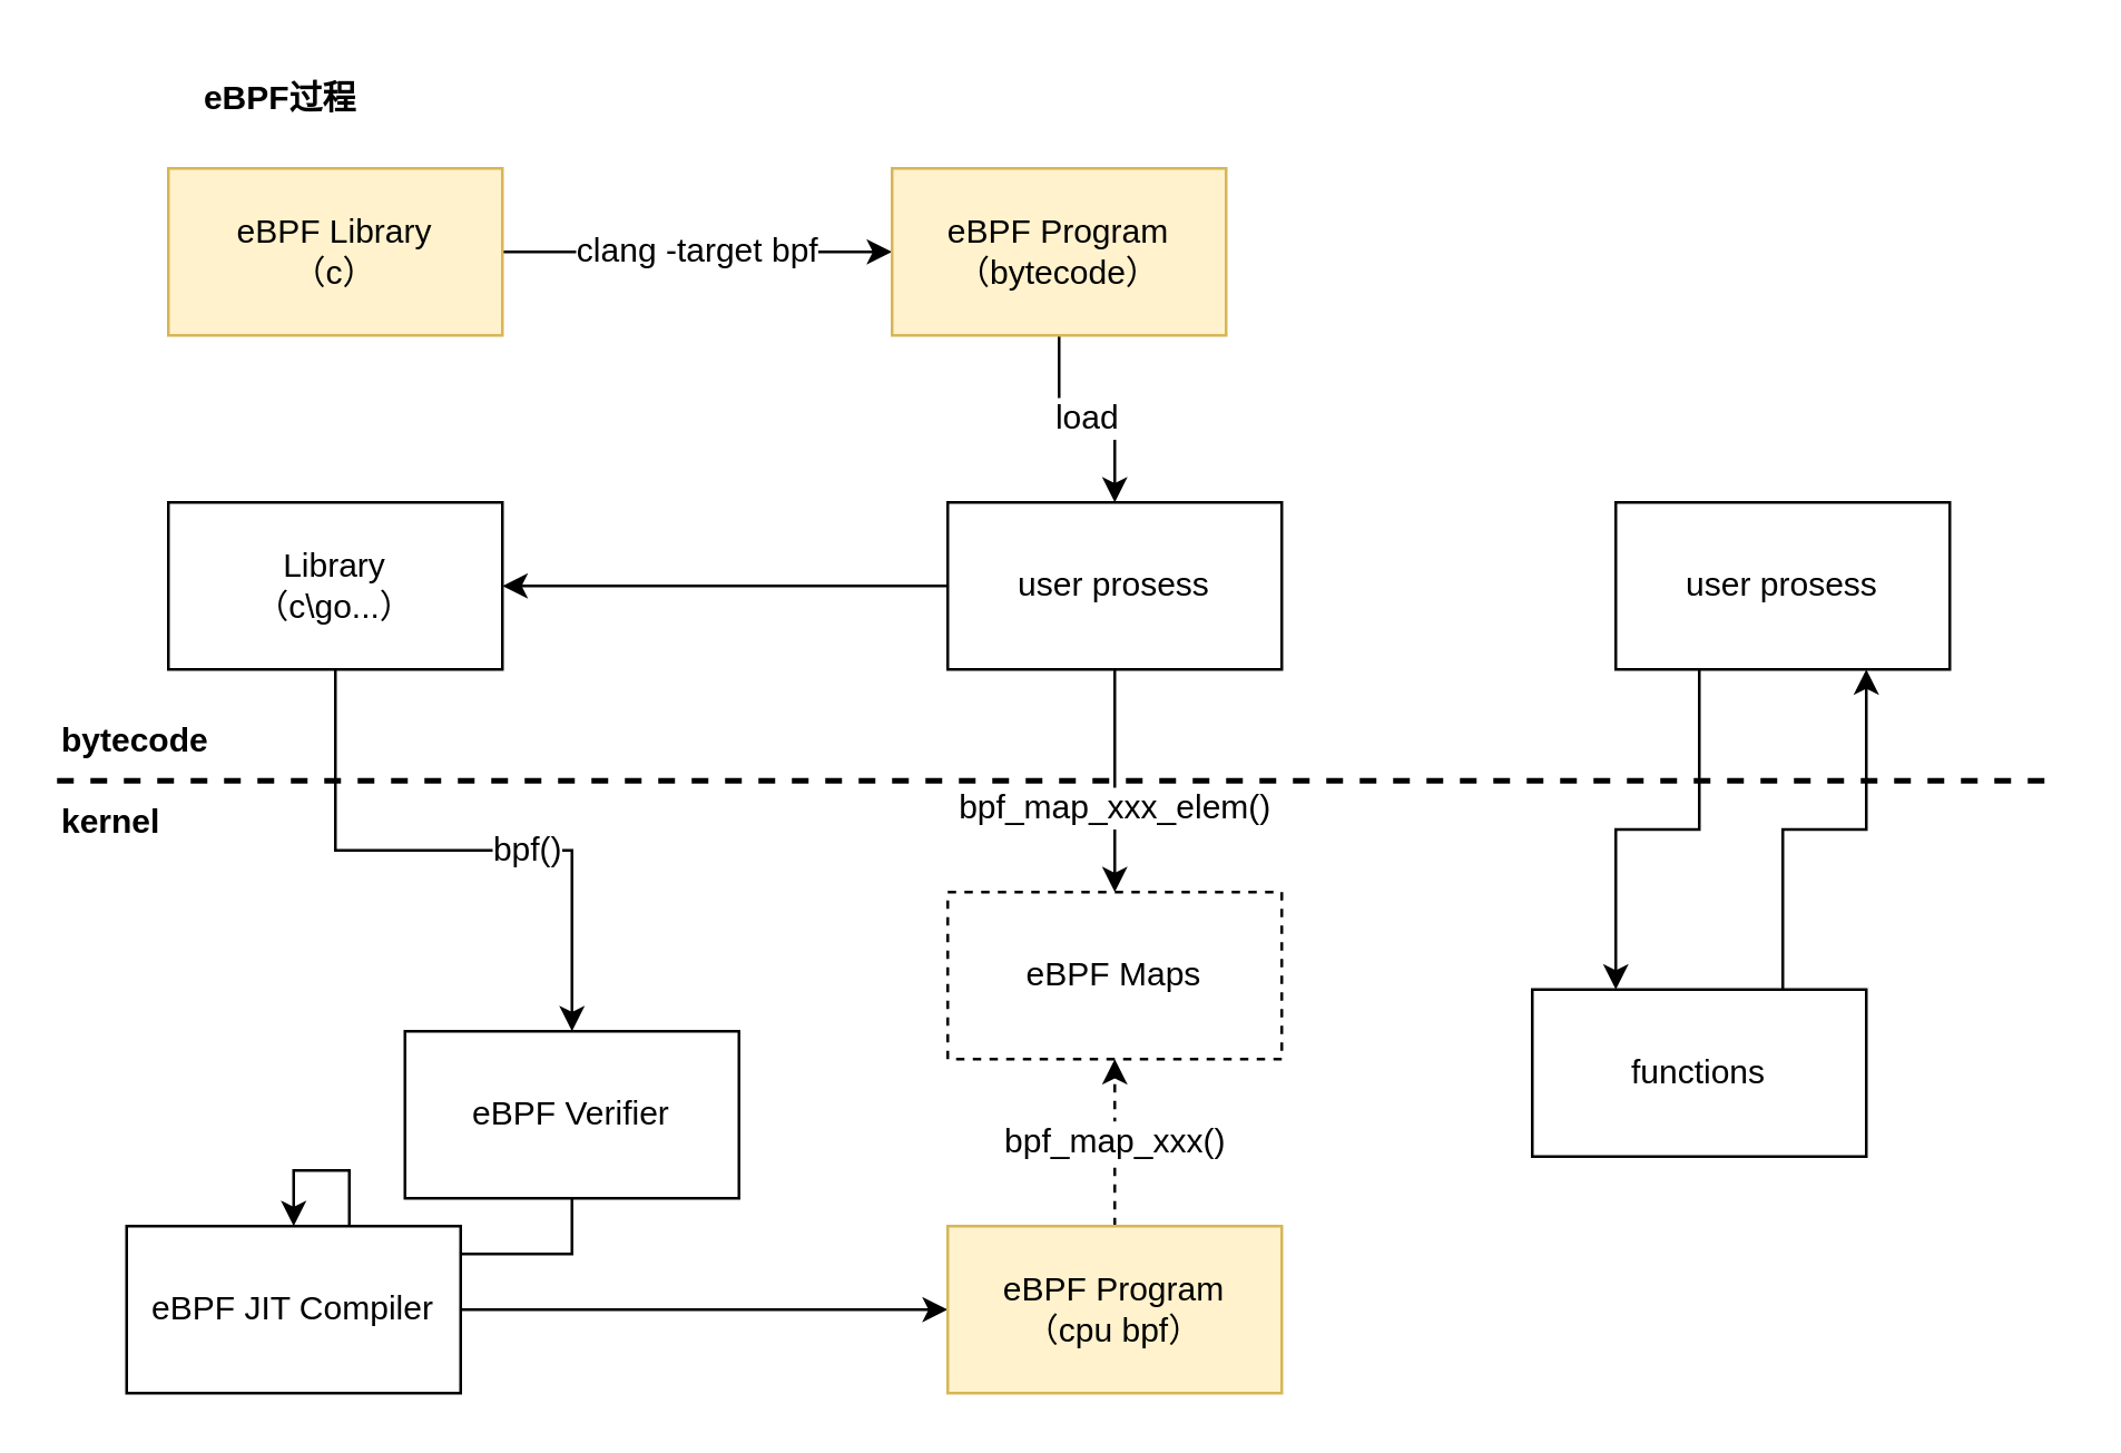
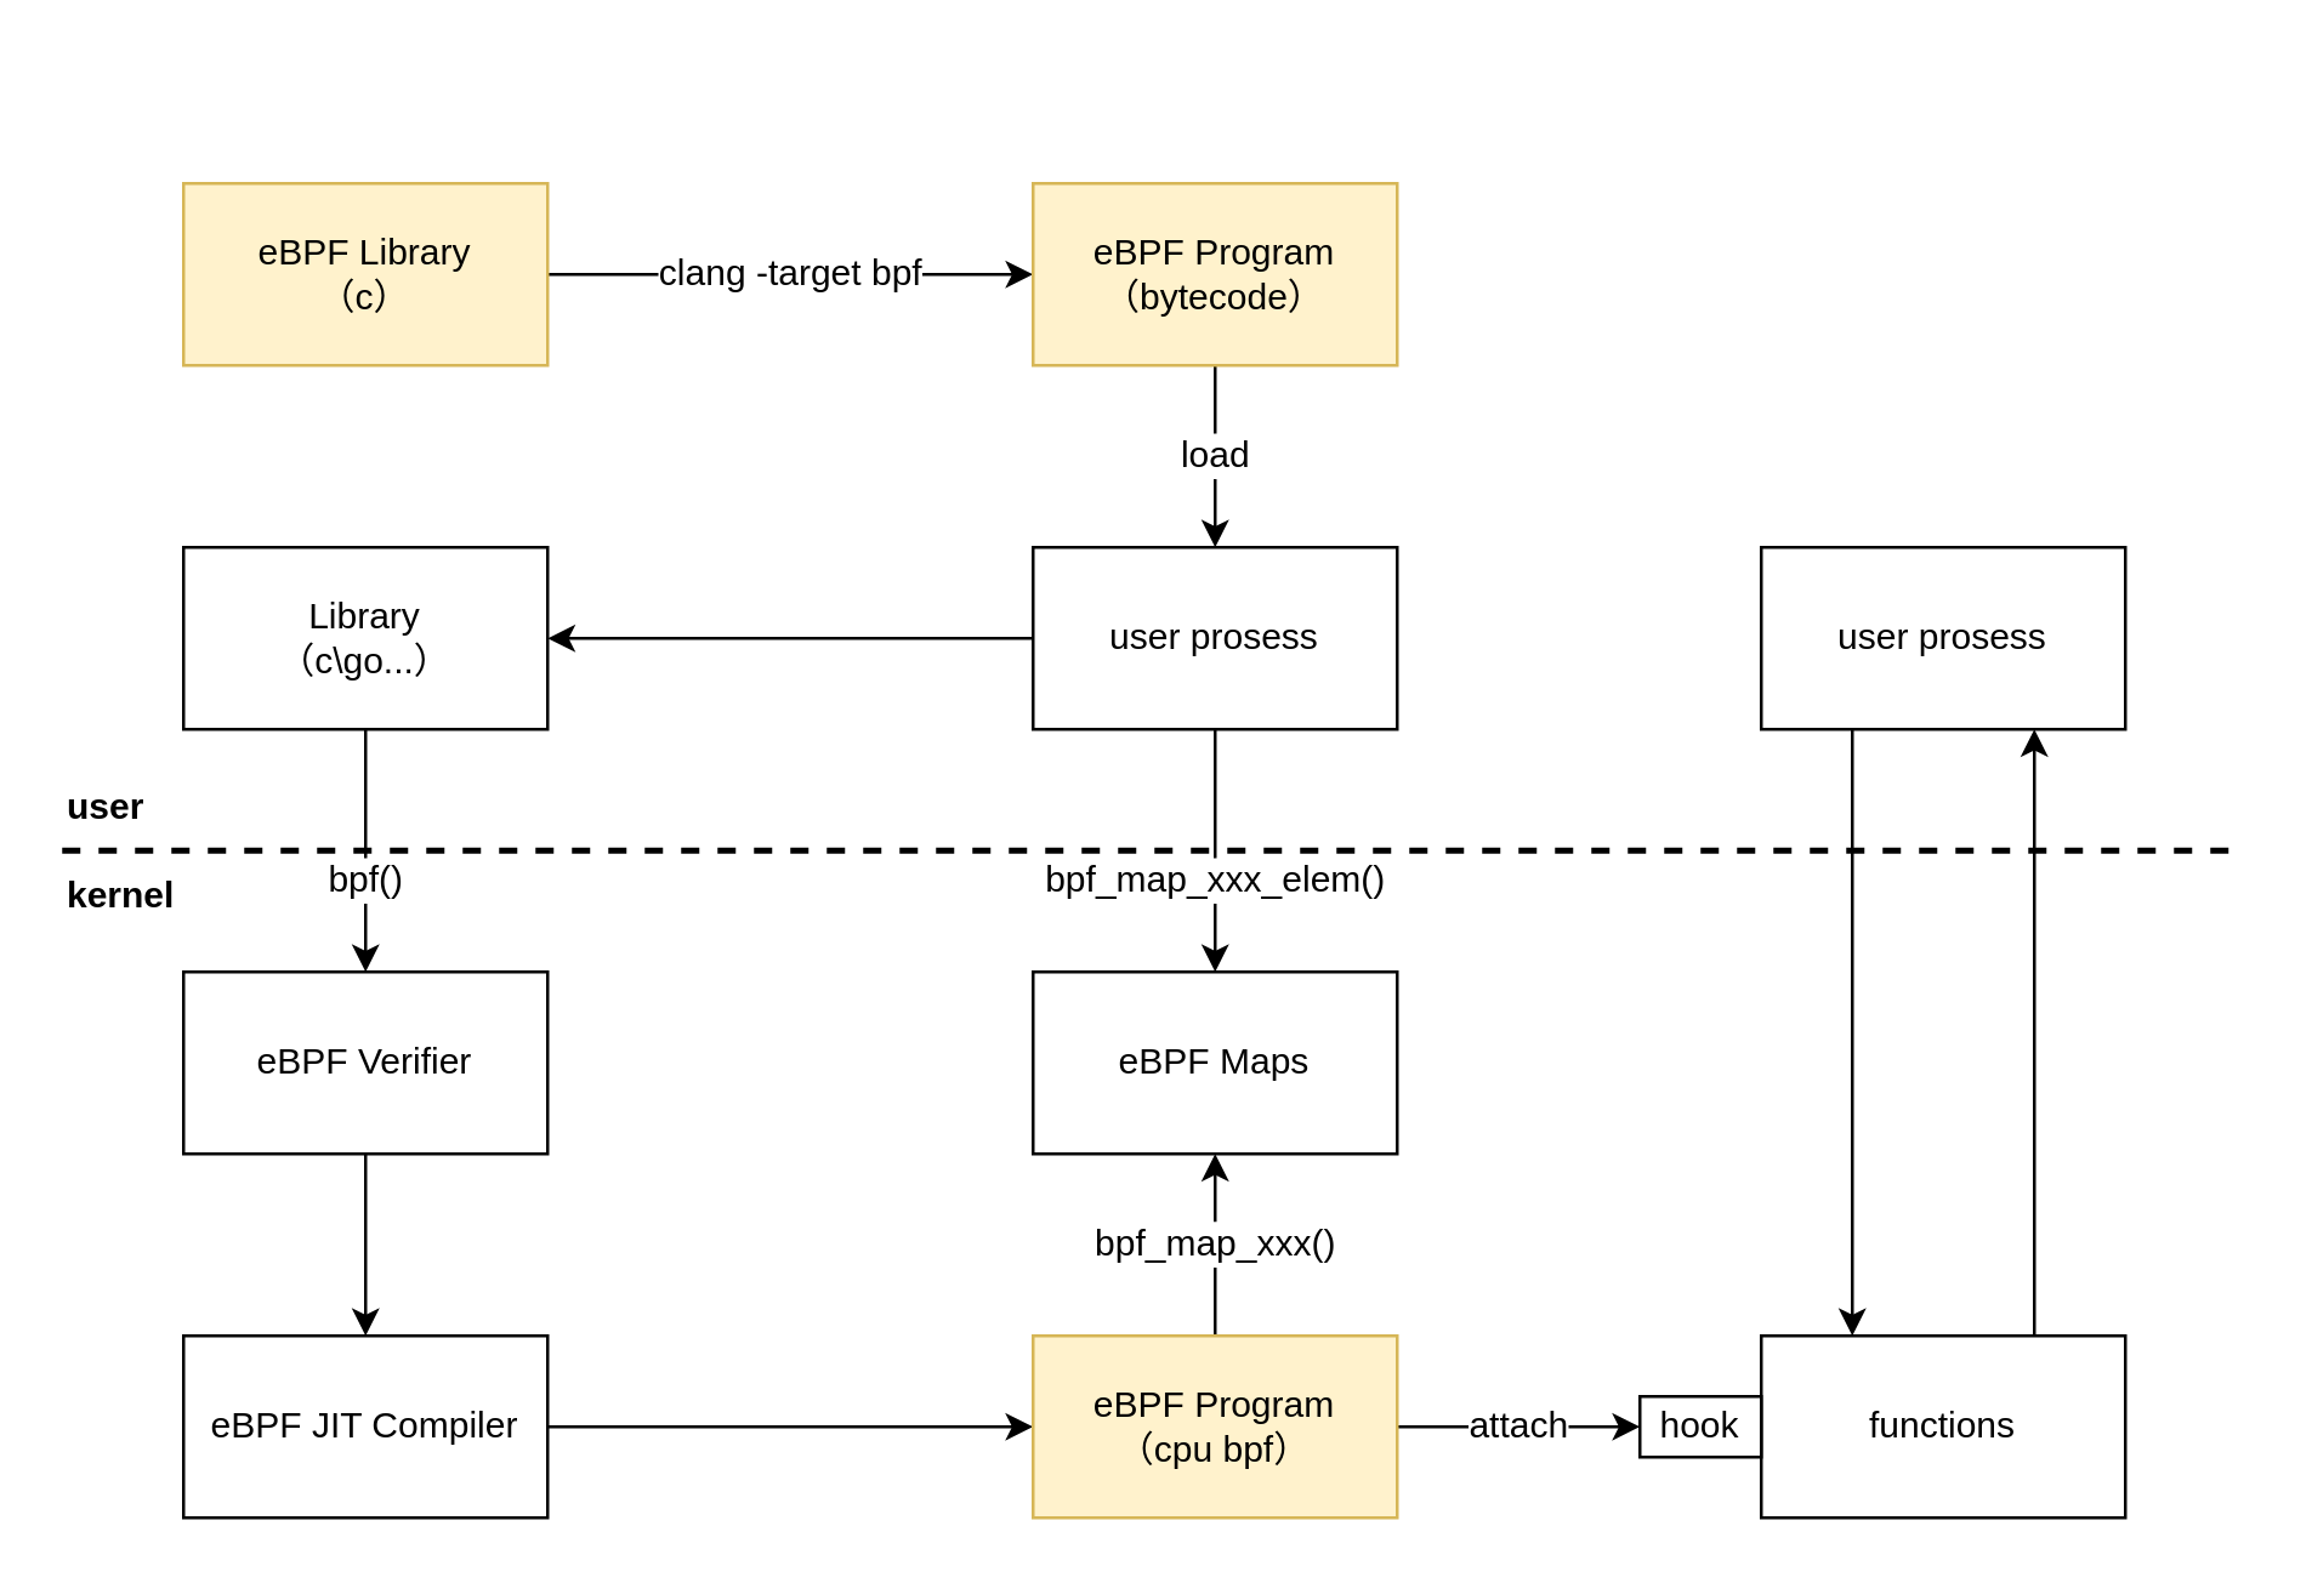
- <mxCell id="26" value="&lt;b&gt;eBPF过程&lt;/b&gt;" style="text;html=1;align=center;verticalAlign=middle;resizable=0;points=[];autosize=1;strokeColor=none;fillColor=none;fontSize=12;" vertex="1" parent="1"><mxGeometry x="60" y="20" width="80" height="30" as="geometry" /></mxCell>
- <mxCell id="6" value="eBPF Program&lt;br&gt;（bytecode）" style="whiteSpace=wrap;html=1;rounded=0;fillColor=#fff2cc;strokeColor=#d6b656;" vertex="1" parent="1"><mxGeometry x="320" y="60" width="120" height="60" as="geometry" /></mxCell>
+ <mxCell id="6" value="eBPF Program&lt;br&gt;（bytecode）" style="whiteSpace=wrap;html=1;rounded=0;fillColor=#fff2cc;strokeColor=#d6b656;" vertex="1" parent="1"><mxGeometry x="340" y="60" width="120" height="60" as="geometry" /></mxCell>
- <mxCell id="10" value="&lt;b&gt;&lt;span style=&quot;&quot;&gt;bytecode&lt;/span&gt;&lt;br style=&quot;&quot;&gt;&lt;br style=&quot;&quot;&gt;&lt;span style=&quot;&quot;&gt;kernel&lt;/span&gt;&lt;/b&gt;" style="text;html=1;align=left;verticalAlign=middle;resizable=0;points=[];autosize=1;strokeColor=none;fillColor=none;fontSize=12;" vertex="1" parent="1"><mxGeometry x="20" y="250" width="60" height="60" as="geometry" /></mxCell>
+ <mxCell id="10" value="&lt;b&gt;&lt;span style=&quot;&quot;&gt;user&lt;/span&gt;&lt;br style=&quot;&quot;&gt;&lt;br style=&quot;&quot;&gt;&lt;span style=&quot;&quot;&gt;kernel&lt;/span&gt;&lt;/b&gt;" style="text;html=1;align=left;verticalAlign=middle;resizable=0;points=[];autosize=1;strokeColor=none;fillColor=none;fontSize=12;" vertex="1" parent="1"><mxGeometry x="20" y="250" width="60" height="60" as="geometry" /></mxCell>
- <mxCell id="19" value="eBPF Maps" style="rounded=0;whiteSpace=wrap;html=1;labelBackgroundColor=none;fontSize=12;dashed=1;" vertex="1" parent="1"><mxGeometry x="340" y="320" width="120" height="60" as="geometry" /></mxCell>
+ <mxCell id="19" value="eBPF Maps" style="rounded=0;whiteSpace=wrap;html=1;labelBackgroundColor=none;fontSize=12;" vertex="1" parent="1"><mxGeometry x="340" y="320" width="120" height="60" as="geometry" /></mxCell>
- <mxCell id="24" value="functions" style="rounded=0;whiteSpace=wrap;html=1;labelBackgroundColor=none;fontSize=12;" vertex="1" parent="1"><mxGeometry x="550" y="355" width="120" height="60" as="geometry" /></mxCell>
+ <mxCell id="24" value="functions" style="rounded=0;whiteSpace=wrap;html=1;labelBackgroundColor=none;fontSize=12;" vertex="1" parent="1"><mxGeometry x="580" y="440" width="120" height="60" as="geometry" /></mxCell>
- <mxCell id="14" value="eBPF Verifier" style="rounded=0;whiteSpace=wrap;html=1;labelBackgroundColor=none;fontSize=12;" vertex="1" parent="1"><mxGeometry x="145" y="370" width="120" height="60" as="geometry" /></mxCell>
+ <mxCell id="14" value="eBPF Verifier" style="rounded=0;whiteSpace=wrap;html=1;labelBackgroundColor=none;fontSize=12;" vertex="1" parent="1"><mxGeometry x="60" y="320" width="120" height="60" as="geometry" /></mxCell>
- <mxCell id="20" value="&lt;span style=&quot;color: rgb(0, 0, 0); font-family: Helvetica; font-size: 12px; font-style: normal; font-variant-ligatures: normal; font-variant-caps: normal; font-weight: 400; letter-spacing: normal; orphans: 2; text-align: center; text-indent: 0px; text-transform: none; widows: 2; word-spacing: 0px; -webkit-text-stroke-width: 0px; background-color: rgb(255, 255, 255); text-decoration-thickness: initial; text-decoration-style: initial; text-decoration-color: initial; float: none; display: inline !important;&quot;&gt;bpf_map_xxx()&lt;/span&gt;" style="edgeStyle=orthogonalEdgeStyle;rounded=0;orthogonalLoop=1;jettySize=auto;html=1;labelBackgroundColor=default;strokeWidth=1;fontSize=12;endArrow=classic;endFill=1;dashed=1;" edge="1" parent="1" source="22" target="19"><mxGeometry relative="1" as="geometry" /></mxCell>
+ <mxCell id="20" value="&lt;span style=&quot;color: rgb(0, 0, 0); font-family: Helvetica; font-size: 12px; font-style: normal; font-variant-ligatures: normal; font-variant-caps: normal; font-weight: 400; letter-spacing: normal; orphans: 2; text-align: center; text-indent: 0px; text-transform: none; widows: 2; word-spacing: 0px; -webkit-text-stroke-width: 0px; background-color: rgb(255, 255, 255); text-decoration-thickness: initial; text-decoration-style: initial; text-decoration-color: initial; float: none; display: inline !important;&quot;&gt;bpf_map_xxx()&lt;/span&gt;" style="edgeStyle=orthogonalEdgeStyle;rounded=0;orthogonalLoop=1;jettySize=auto;html=1;labelBackgroundColor=default;strokeWidth=1;fontSize=12;endArrow=classic;endFill=1;" edge="1" parent="1" source="22" target="19"><mxGeometry relative="1" as="geometry" /></mxCell>
- <mxCell id="16" value="eBPF JIT Compiler" style="rounded=0;whiteSpace=wrap;html=1;labelBackgroundColor=none;fontSize=12;" vertex="1" parent="1"><mxGeometry x="45" y="440" width="120" height="60" as="geometry" /></mxCell>
+ <mxCell id="16" value="eBPF JIT Compiler" style="rounded=0;whiteSpace=wrap;html=1;labelBackgroundColor=none;fontSize=12;" vertex="1" parent="1"><mxGeometry x="60" y="440" width="120" height="60" as="geometry" /></mxCell>
+ <mxCell id="21" value="attach" style="edgeStyle=orthogonalEdgeStyle;rounded=0;orthogonalLoop=1;jettySize=auto;html=1;exitX=1;exitY=0.5;exitDx=0;exitDy=0;labelBackgroundColor=default;strokeWidth=1;fontSize=12;endArrow=classic;endFill=1;" edge="1" parent="1" source="22" target="25"><mxGeometry relative="1" as="geometry" /></mxCell>
+ <mxCell id="25" value="hook" style="rounded=0;whiteSpace=wrap;html=1;labelBackgroundColor=none;fontSize=12;" vertex="1" parent="1"><mxGeometry x="540" y="460" width="40" height="20" as="geometry" /></mxCell>
